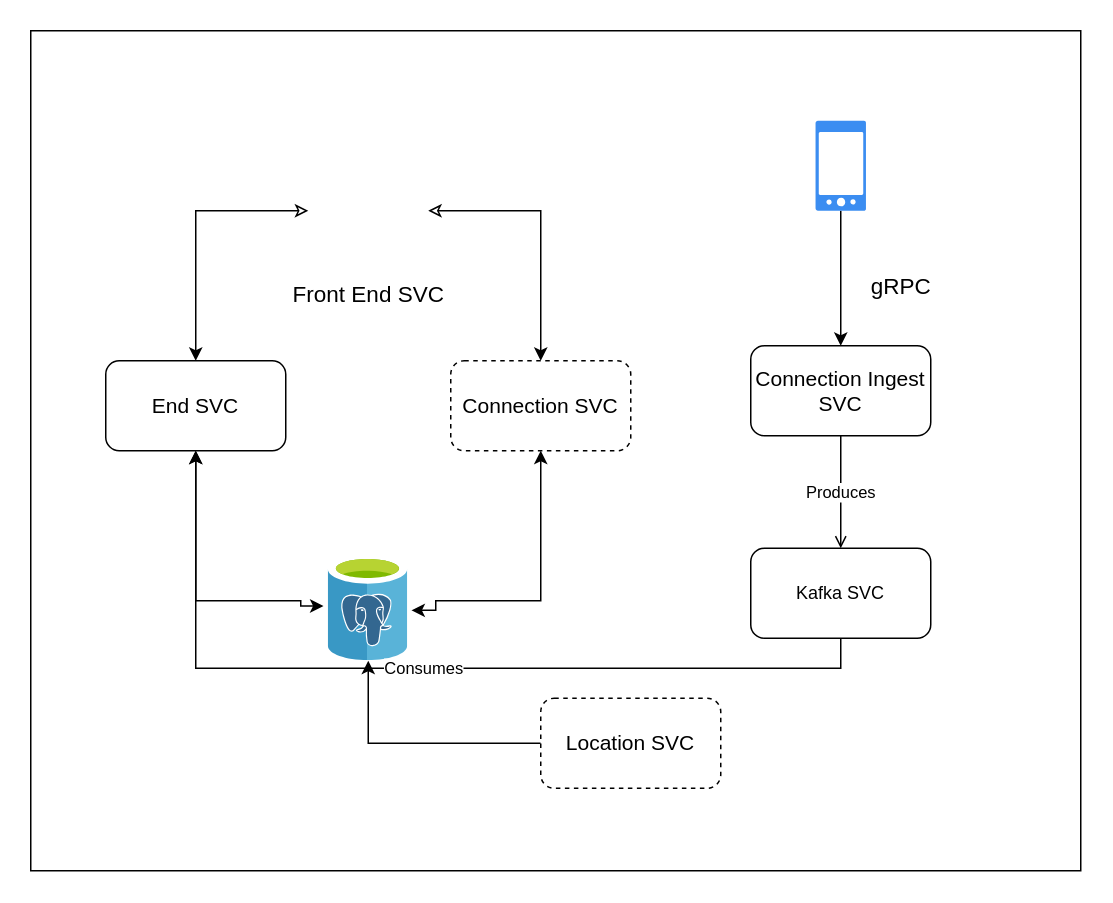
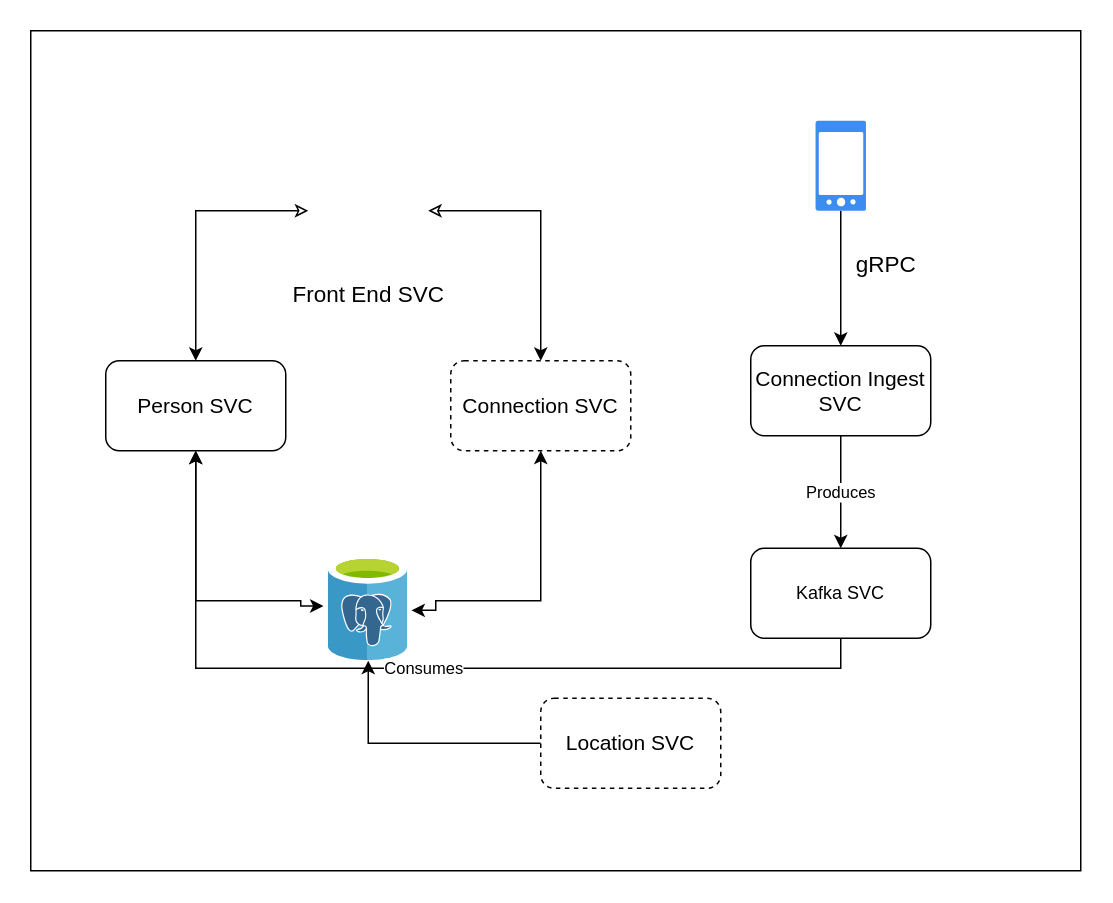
- <mxCell id="20" value="gRPC" style="text;html=1;align=center;verticalAlign=middle;resizable=0;points=[];autosize=1;strokeColor=none;fillColor=none;fontSize=15;" parent="1" vertex="1"><mxGeometry x="570" y="175" width="60" height="30" as="geometry" /></mxCell>
+ <mxCell id="20" value="gRPC" style="text;html=1;align=center;verticalAlign=middle;resizable=0;points=[];autosize=1;strokeColor=none;fillColor=none;fontSize=15;" parent="1" vertex="1"><mxGeometry x="560" y="160" width="60" height="30" as="geometry" /></mxCell>
- <mxCell id="8" value="End SVC" style="rounded=1;whiteSpace=wrap;html=1;fontSize=14;" parent="1" vertex="1"><mxGeometry x="70" y="240" width="120" height="60" as="geometry" /></mxCell>
+ <mxCell id="8" value="Person SVC" style="rounded=1;whiteSpace=wrap;html=1;fontSize=14;" parent="1" vertex="1"><mxGeometry x="70" y="240" width="120" height="60" as="geometry" /></mxCell>
- <mxCell id="16" value="Produces" style="edgeStyle=orthogonalEdgeStyle;rounded=0;orthogonalLoop=1;jettySize=auto;html=1;endArrow=open;" parent="1" source="17" target="15" edge="1"><mxGeometry relative="1" as="geometry" /></mxCell>
+ <mxCell id="16" value="Produces" style="edgeStyle=orthogonalEdgeStyle;rounded=0;orthogonalLoop=1;jettySize=auto;html=1;" parent="1" source="17" target="15" edge="1"><mxGeometry relative="1" as="geometry" /></mxCell>
